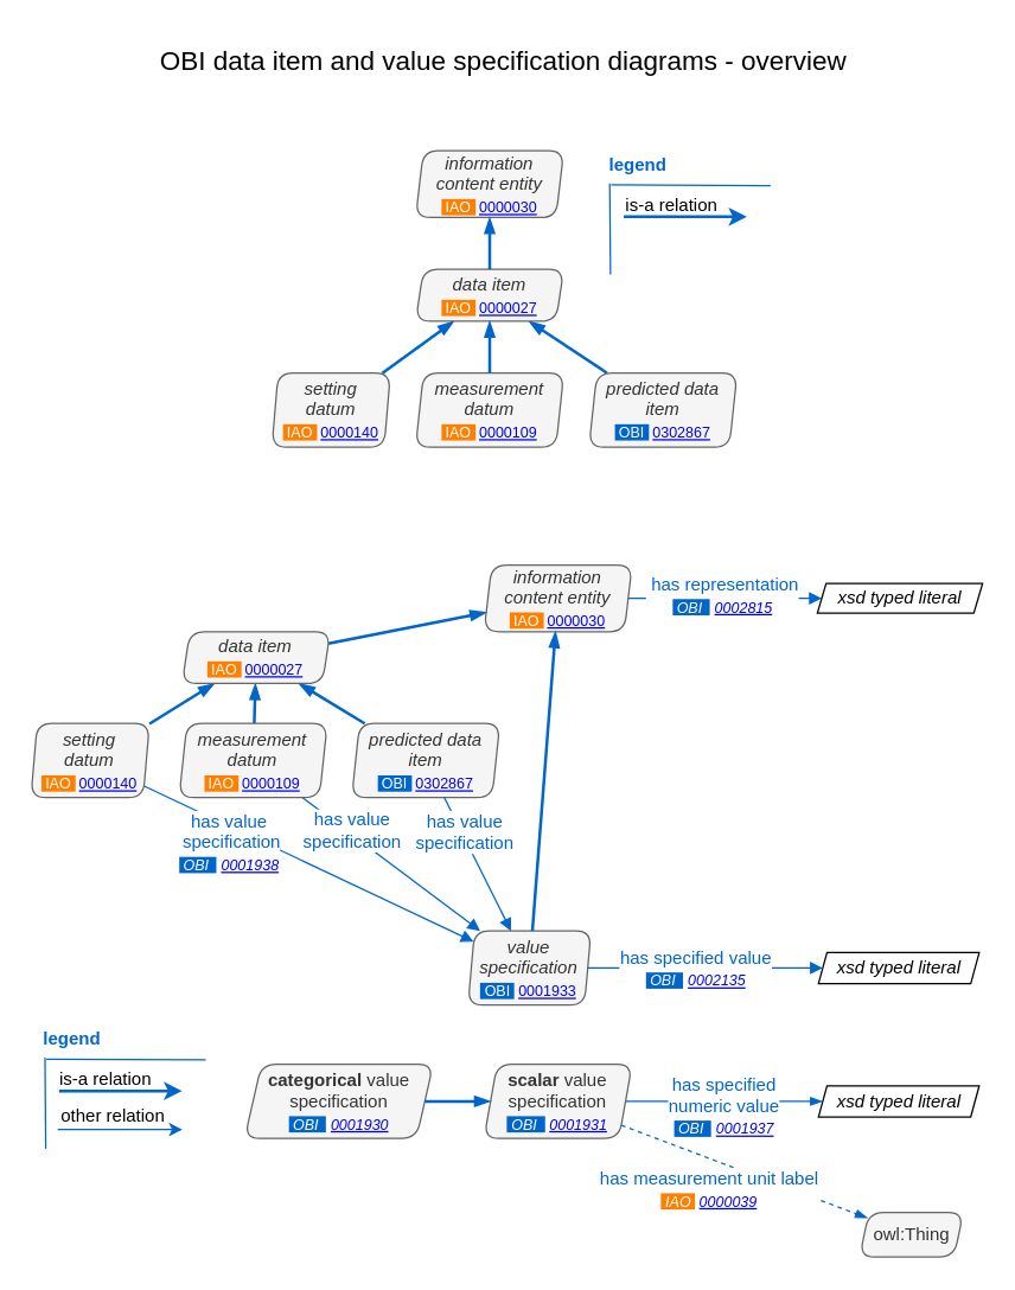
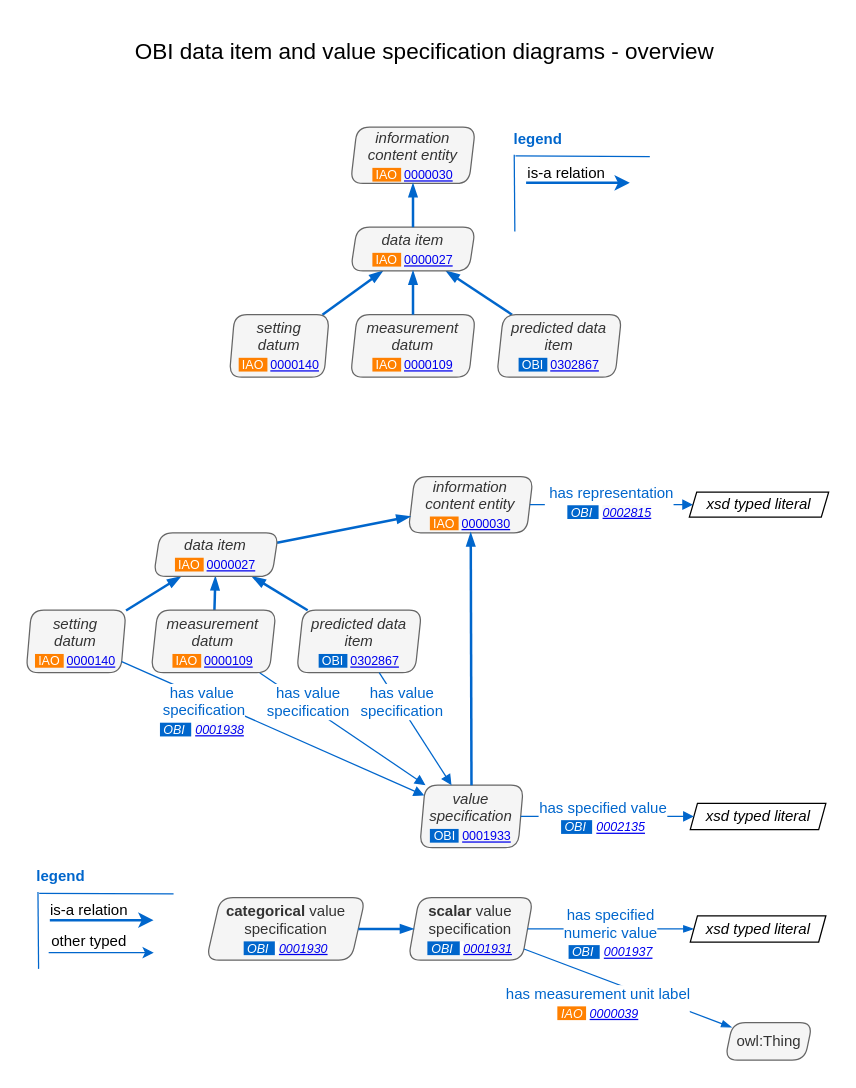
- <mxCell id="10" value="&lt;font&gt;&lt;i&gt;value &lt;br&gt;specification&lt;br&gt;&lt;/i&gt;&lt;span style=&quot;font-size: 10px&quot;&gt;&lt;font color=&quot;#ffffff&quot; style=&quot;background-color: rgb(0 , 102 , 204)&quot;&gt;&amp;nbsp;OBI&amp;nbsp;&lt;/font&gt;&lt;font color=&quot;#ffffff&quot;&gt;&amp;nbsp;&lt;/font&gt;&lt;a href=&quot;http://purl.obolibrary.org/obo/OBI_0001933&quot; style=&quot;font-size: 10px&quot;&gt;0001933&lt;/a&gt;&lt;/span&gt;&lt;/font&gt;&lt;font size=&quot;1&quot;&gt;&lt;i&gt;&lt;br&gt;&lt;/i&gt;&lt;/font&gt;" style="shape=parallelogram;perimeter=parallelogramPerimeter;whiteSpace=wrap;html=1;strokeColor=#666666;fontSize=12;align=center;size=0.053;fillColor=#f5f5f5;rounded=1;comic=0;shadow=0;spacing=0;line-height:.8rem;fontColor=#333333;" parent="1" vertex="1"><mxGeometry x="315.38" y="627.5" width="83" height="50" as="geometry" /></mxCell>
+ <mxCell id="10" value="&lt;font&gt;&lt;i&gt;value &lt;br&gt;specification&lt;br&gt;&lt;/i&gt;&lt;span style=&quot;font-size: 10px&quot;&gt;&lt;font color=&quot;#ffffff&quot; style=&quot;background-color: rgb(0 , 102 , 204)&quot;&gt;&amp;nbsp;OBI&amp;nbsp;&lt;/font&gt;&lt;font color=&quot;#ffffff&quot;&gt;&amp;nbsp;&lt;/font&gt;&lt;a href=&quot;http://purl.obolibrary.org/obo/OBI_0001933&quot; style=&quot;font-size: 10px&quot;&gt;0001933&lt;/a&gt;&lt;/span&gt;&lt;/font&gt;&lt;font size=&quot;1&quot;&gt;&lt;i&gt;&lt;br&gt;&lt;/i&gt;&lt;/font&gt;" style="shape=parallelogram;perimeter=parallelogramPerimeter;whiteSpace=wrap;html=1;strokeColor=#666666;fontSize=12;align=center;size=0.053;fillColor=#f5f5f5;rounded=1;comic=0;shadow=0;spacing=0;line-height:.8rem;fontColor=#333333;" parent="1" vertex="1"><mxGeometry x="335.38" y="627.5" width="83" height="50" as="geometry" /></mxCell>
- <mxCell id="22" value="other relation" style="text;html=1;resizable=0;points=[];autosize=1;align=left;verticalAlign=top;spacingTop=-4;" parent="1" vertex="1"><mxGeometry x="39.38" y="743" width="90" height="20" as="geometry" /></mxCell>
+ <mxCell id="22" value="other typed" style="text;html=1;resizable=0;points=[];autosize=1;align=left;verticalAlign=top;spacingTop=-4;" parent="1" vertex="1"><mxGeometry x="39.38" y="743" width="90" height="20" as="geometry" /></mxCell>
- <mxCell id="51" value="" style="rounded=0;html=1;jettySize=auto;orthogonalLoop=1;strokeWidth=1;strokeColor=#0066CC;endArrow=blockThin;endFill=1;fontSize=12;dashed=1;" parent="1" source="49" target="50" edge="1"><mxGeometry relative="1" as="geometry"><mxPoint x="321.132" y="831.5" as="sourcePoint" /><mxPoint x="292.368" y="887.5" as="targetPoint" /></mxGeometry></mxCell>
+ <mxCell id="51" value="" style="rounded=0;html=1;jettySize=auto;orthogonalLoop=1;strokeWidth=1;strokeColor=#0066CC;endArrow=blockThin;endFill=1;fontSize=12;" parent="1" source="49" target="50" edge="1"><mxGeometry relative="1" as="geometry"><mxPoint x="321.132" y="831.5" as="sourcePoint" /><mxPoint x="292.368" y="887.5" as="targetPoint" /></mxGeometry></mxCell>
